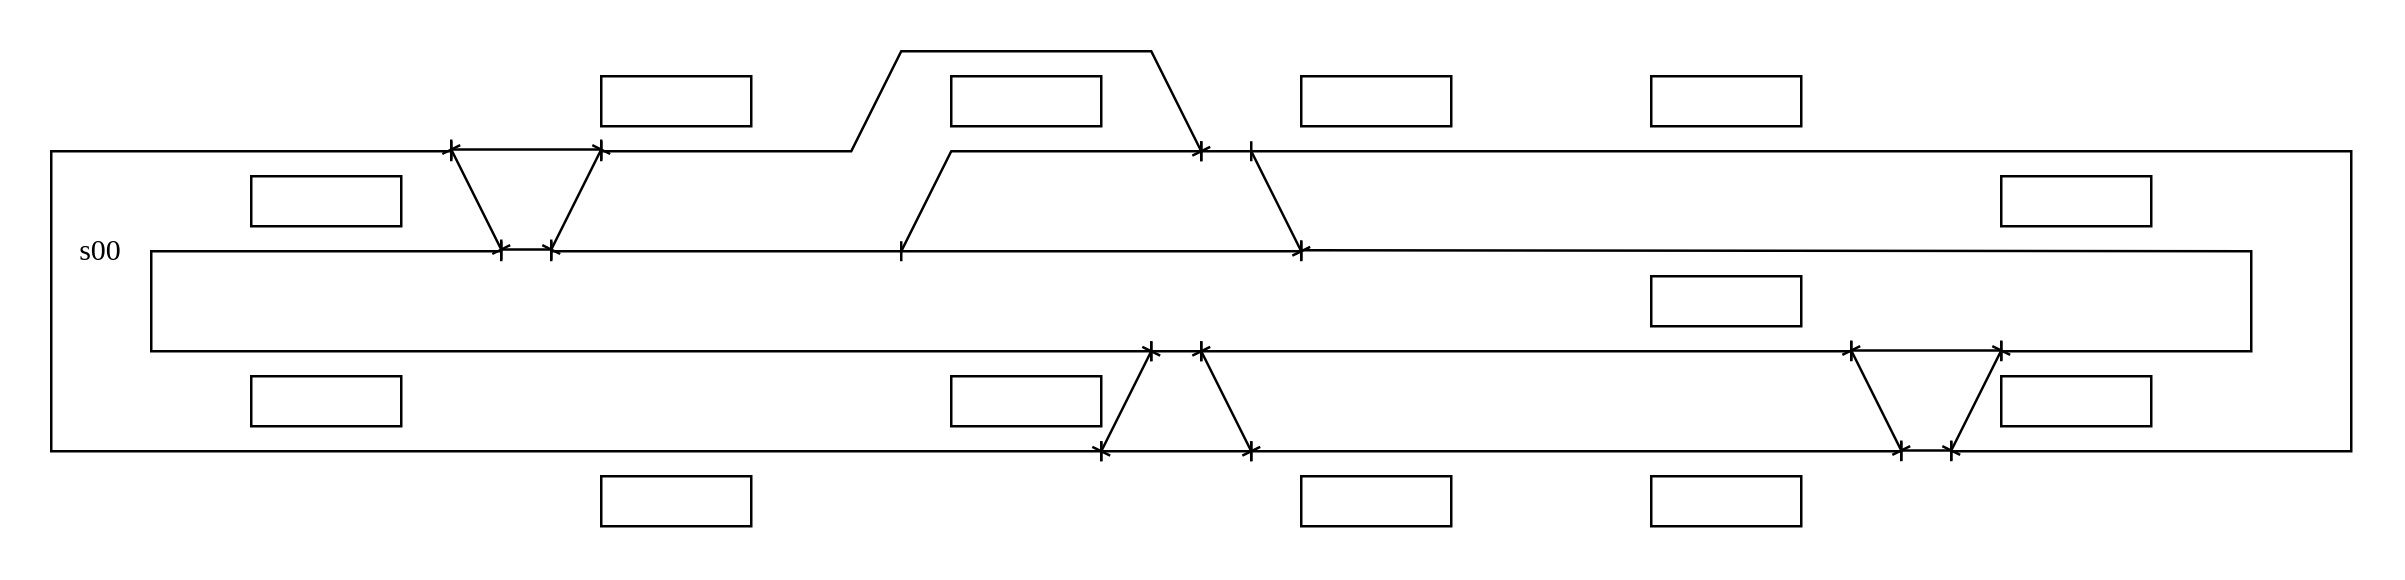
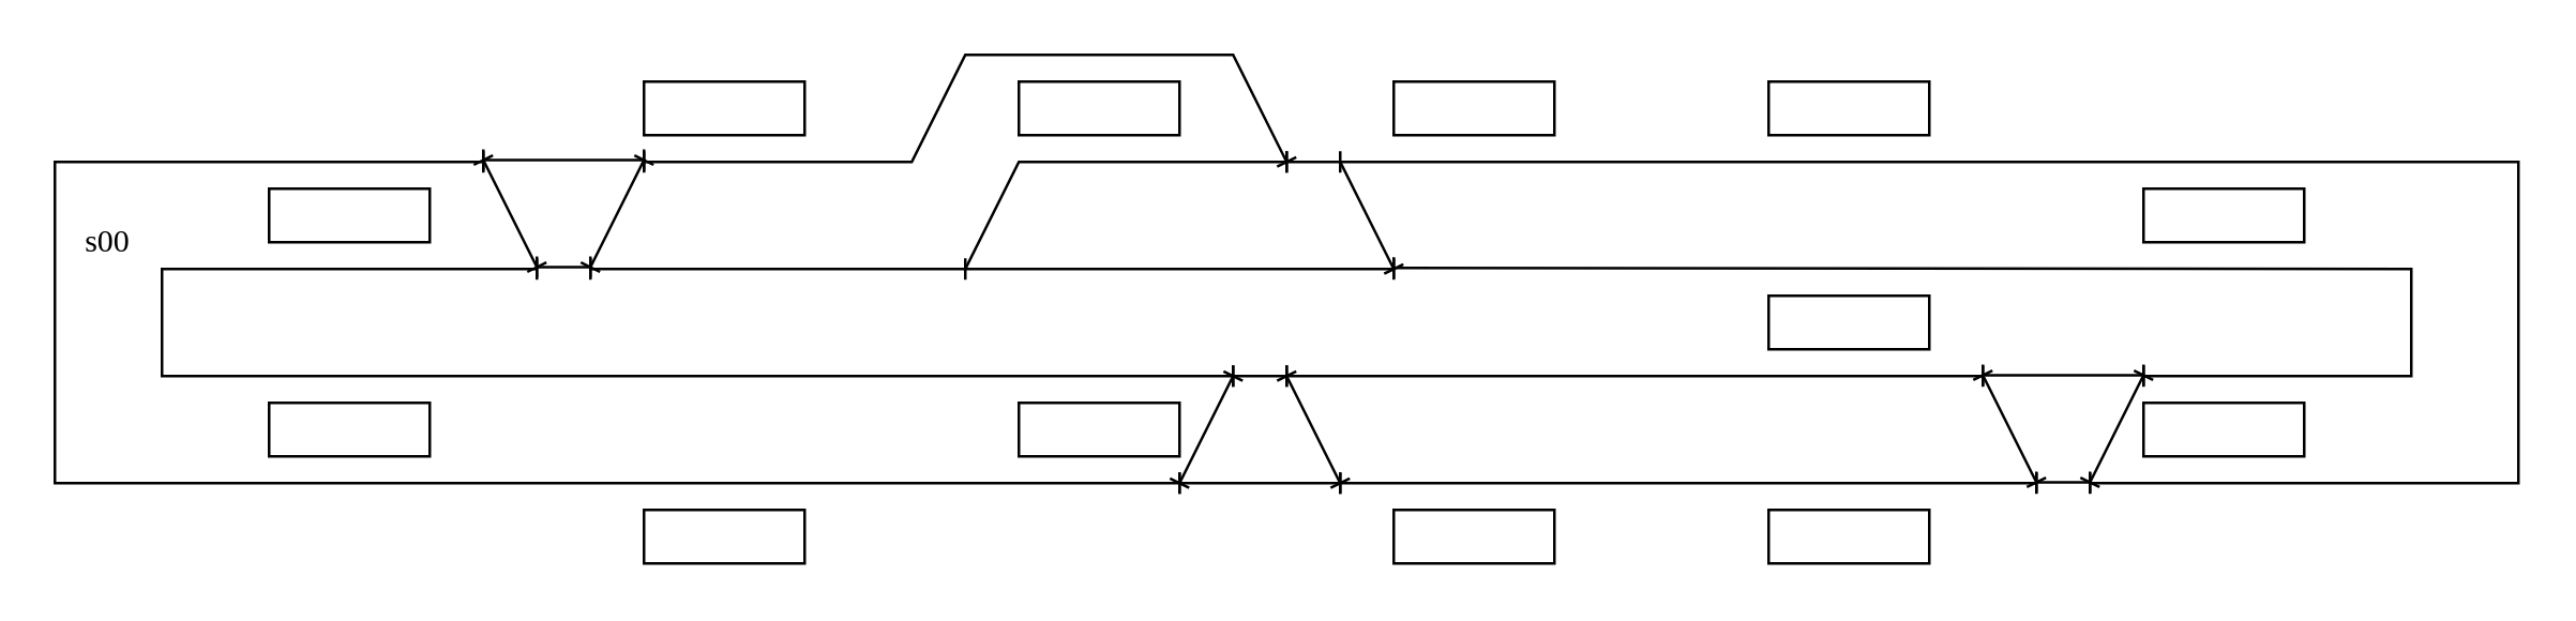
- <mxCell id="2" value="s00" style="text;html=1;strokeColor=none;fillColor=none;align=center;verticalAlign=middle;whiteSpace=wrap;rounded=0;fontFamily=Lucida Console;" parent="1" vertex="1"><mxGeometry x="20" y="90" width="40" height="20" as="geometry" /></mxCell>
+ <mxCell id="2" value="s00" style="text;html=1;strokeColor=none;fillColor=none;align=center;verticalAlign=middle;whiteSpace=wrap;rounded=0;fontFamily=Lucida Console;" parent="1" vertex="1"><mxGeometry x="20" y="80" width="40" height="20" as="geometry" /></mxCell>
